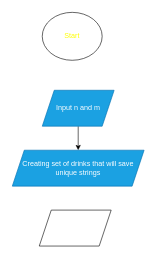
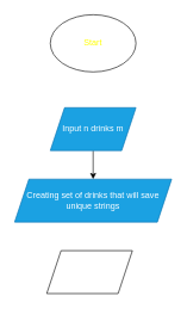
- <mxCell id="2" value="&lt;font color=&quot;#ffff00&quot;&gt;Start&lt;/font&gt;" style="ellipse;whiteSpace=wrap;html=1;" vertex="1" parent="1"><mxGeometry x="70" y="20" width="100" height="80" as="geometry" /></mxCell>
+ <mxCell id="2" value="&lt;font color=&quot;#ffff00&quot;&gt;Start&lt;/font&gt;" style="ellipse;whiteSpace=wrap;html=1;" vertex="1" parent="1"><mxGeometry x="70" y="20" width="120" height="80" as="geometry" /></mxCell>
- <mxCell id="4" value="Input n and m" style="shape=parallelogram;perimeter=parallelogramPerimeter;whiteSpace=wrap;html=1;fixedSize=1;fillColor=#1ba1e2;fontColor=#ffffff;strokeColor=#006EAF;" vertex="1" parent="1"><mxGeometry x="70" y="150" width="120" height="60" as="geometry" /></mxCell>
+ <mxCell id="4" value="Input n drinks m" style="shape=parallelogram;perimeter=parallelogramPerimeter;whiteSpace=wrap;html=1;fixedSize=1;fillColor=#1ba1e2;fontColor=#ffffff;strokeColor=#006EAF;" vertex="1" parent="1"><mxGeometry x="70" y="150" width="120" height="60" as="geometry" /></mxCell>
